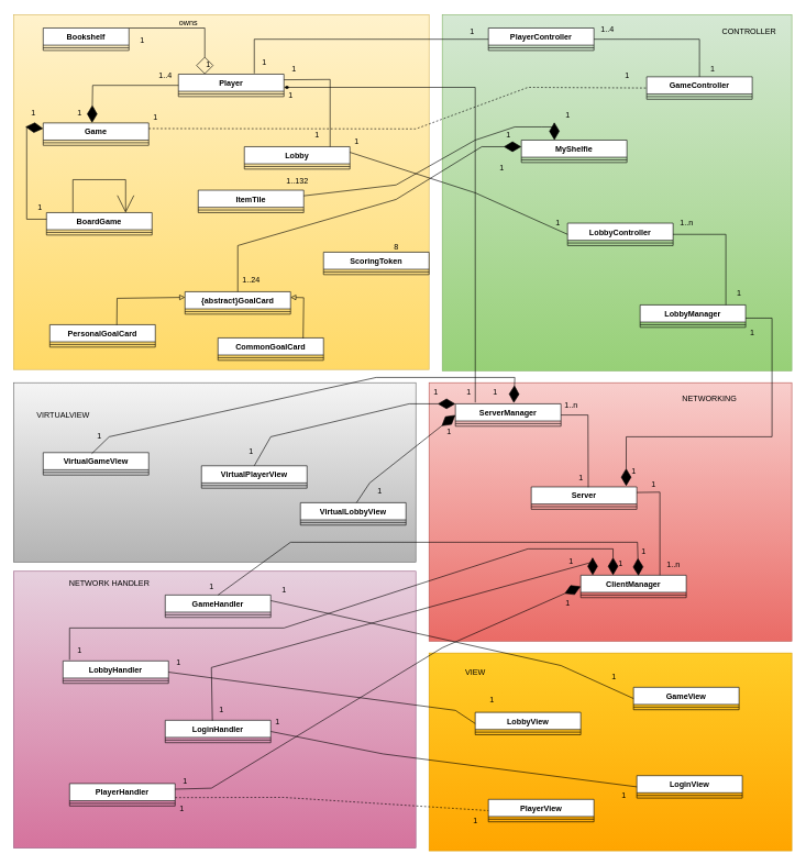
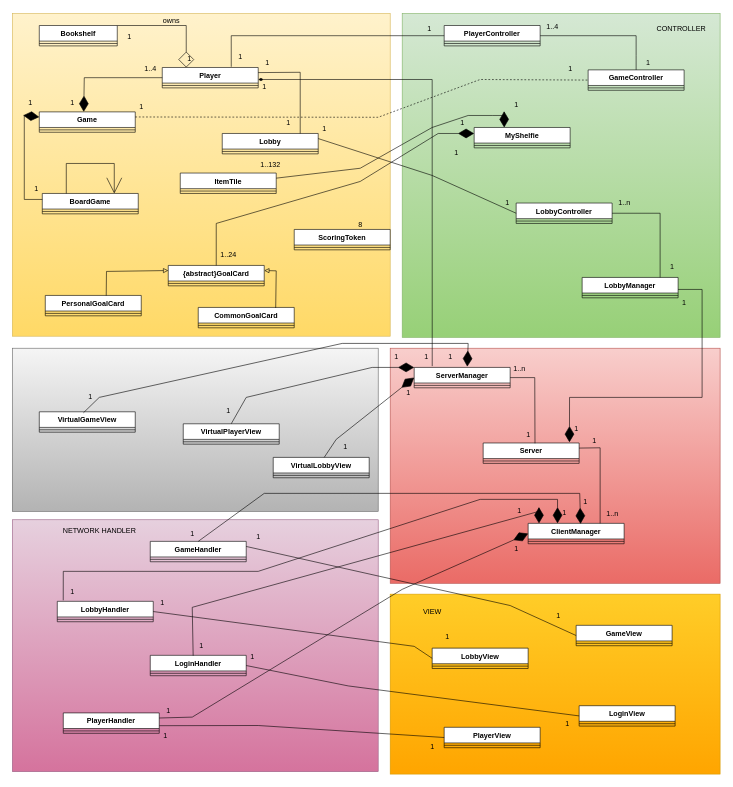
- <mxCell id="153" value="NETWORKING" style="text;html=1;align=center;verticalAlign=middle;resizable=0;points=[];autosize=1;strokeColor=none;fillColor=none;" parent="1" vertex="1"><mxGeometry x="1020" y="590" width="110" height="30" as="geometry" /></mxCell>
- <mxCell id="151" value="VIRTUALVIEW" style="text;html=1;align=center;verticalAlign=middle;resizable=0;points=[];autosize=1;strokeColor=none;fillColor=none;" parent="1" vertex="1"><mxGeometry x="45" y="614" width="100" height="30" as="geometry" /></mxCell>
- <mxCell id="138" value="" style="endArrow=none;endFill=0;endSize=24;html=1;rounded=0;entryX=0;entryY=0.5;entryDx=0;entryDy=0;startArrow=none;startFill=0;exitX=1.001;exitY=0.627;exitDx=0;exitDy=0;exitPerimeter=0;dashed=1;" parent="1" source="116" target="130" edge="1"><mxGeometry width="160" relative="1" as="geometry"><mxPoint x="185" y="1205" as="sourcePoint" /><mxPoint x="429" y="1374" as="targetPoint" /><Array as="points"><mxPoint x="430" y="1209" /></Array></mxGeometry></mxCell>
+ <mxCell id="138" value="" style="endArrow=none;endFill=0;endSize=24;html=1;rounded=0;entryX=0;entryY=0.5;entryDx=0;entryDy=0;startArrow=none;startFill=0;exitX=1.001;exitY=0.627;exitDx=0;exitDy=0;exitPerimeter=0;" parent="1" source="116" target="130" edge="1"><mxGeometry width="160" relative="1" as="geometry"><mxPoint x="185" y="1205" as="sourcePoint" /><mxPoint x="429" y="1374" as="targetPoint" /><Array as="points"><mxPoint x="430" y="1209" /></Array></mxGeometry></mxCell>
